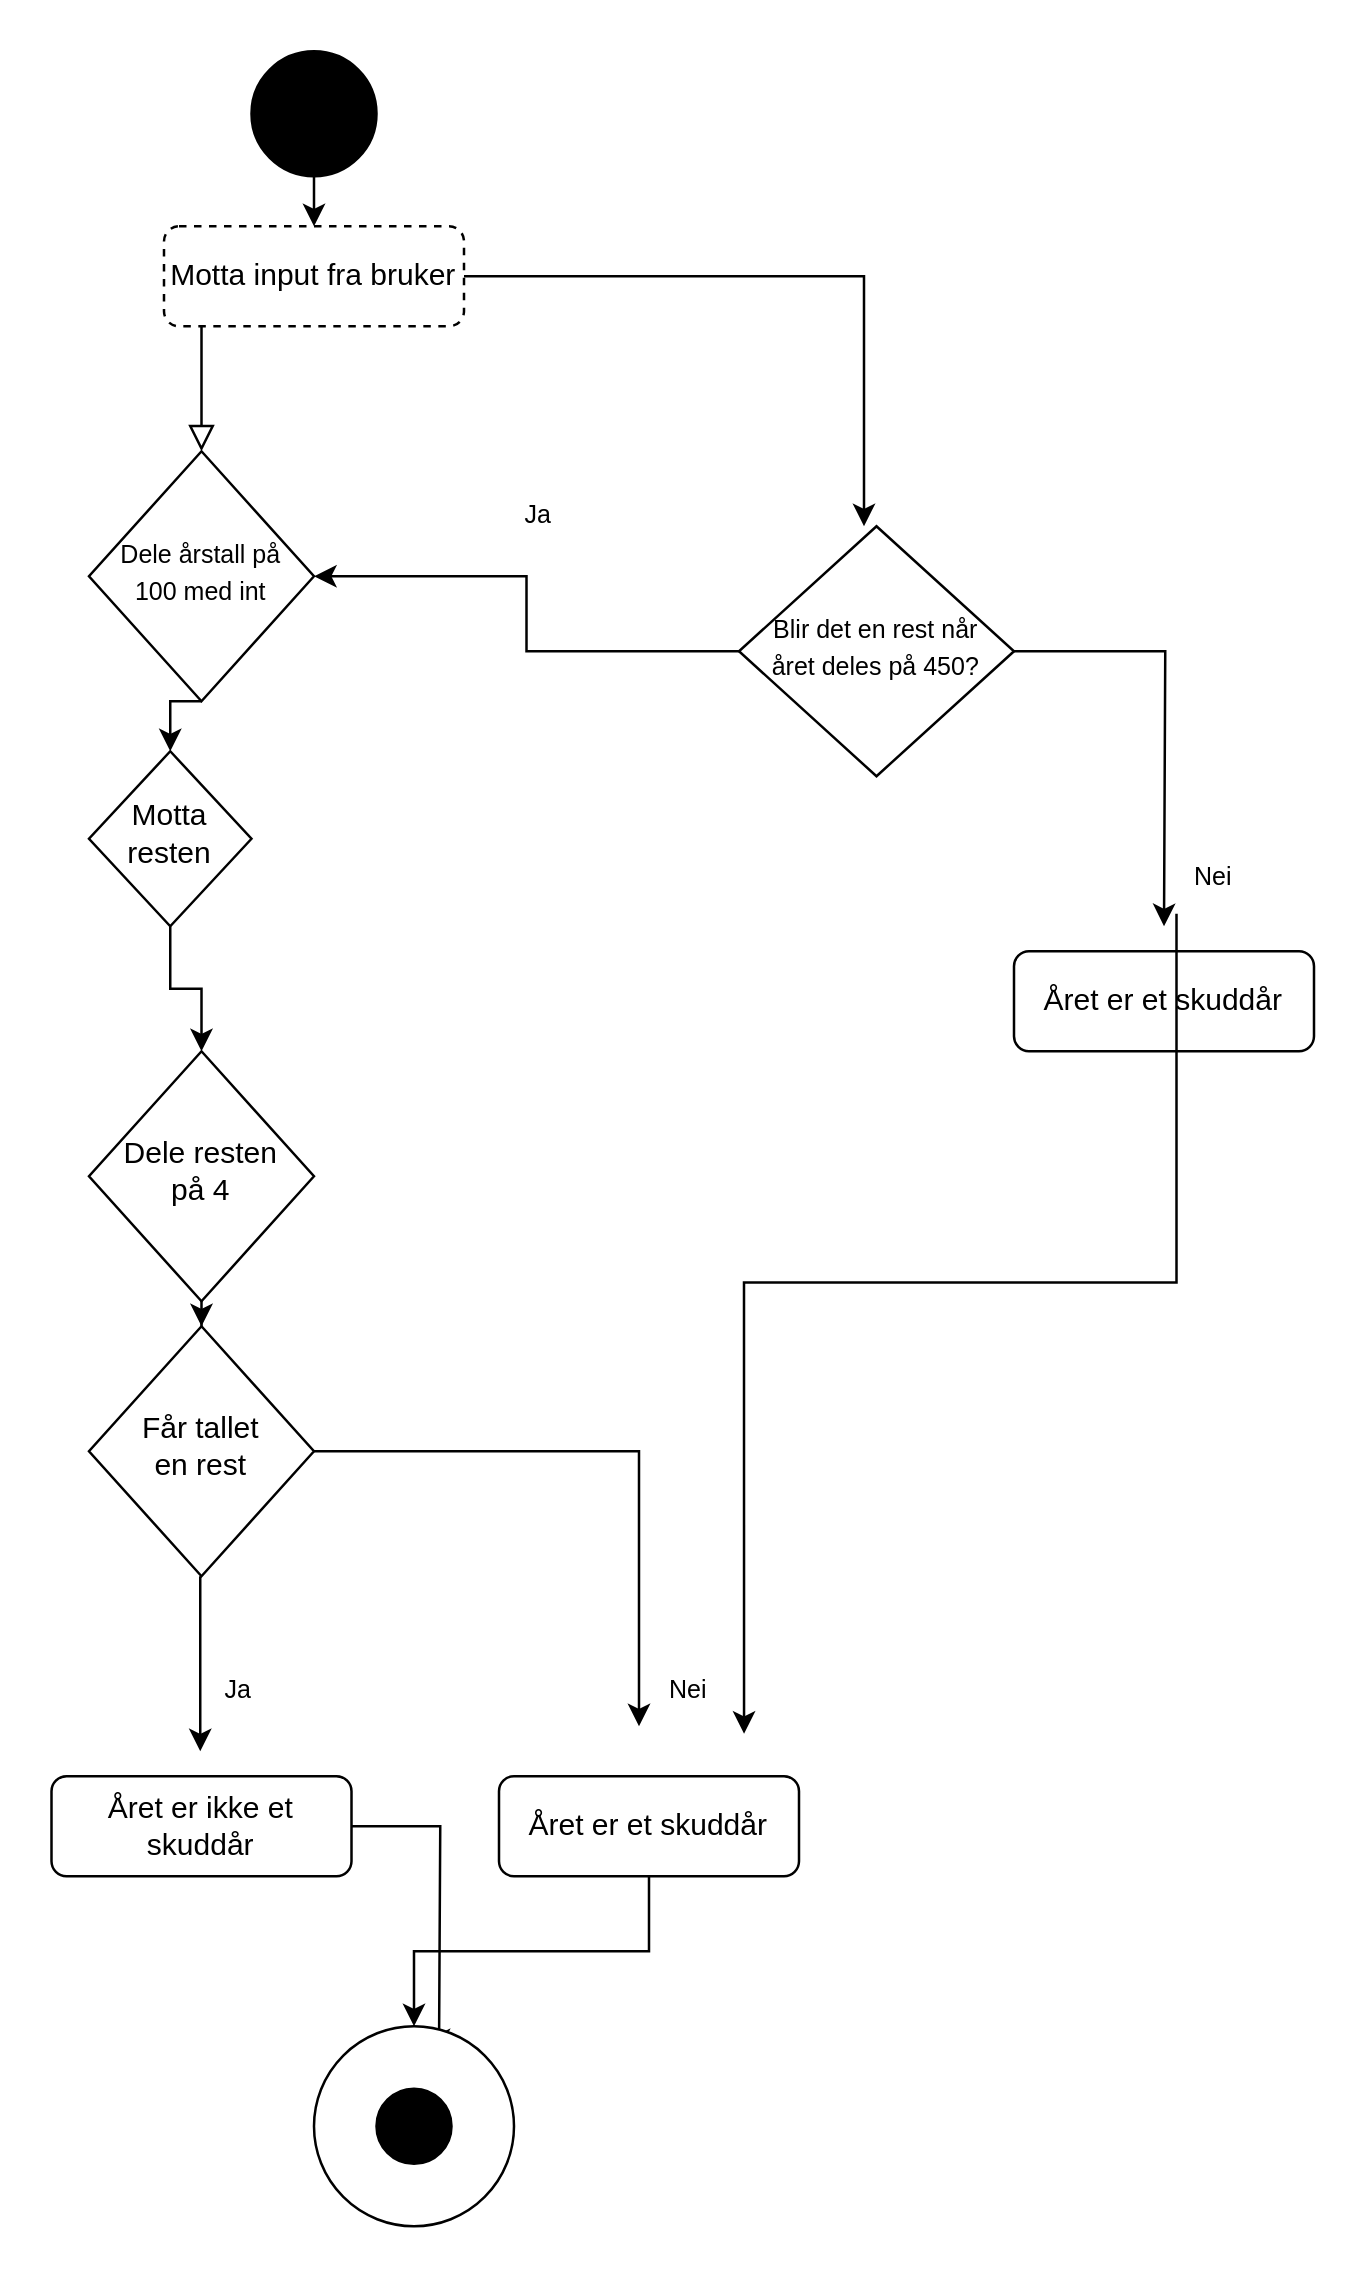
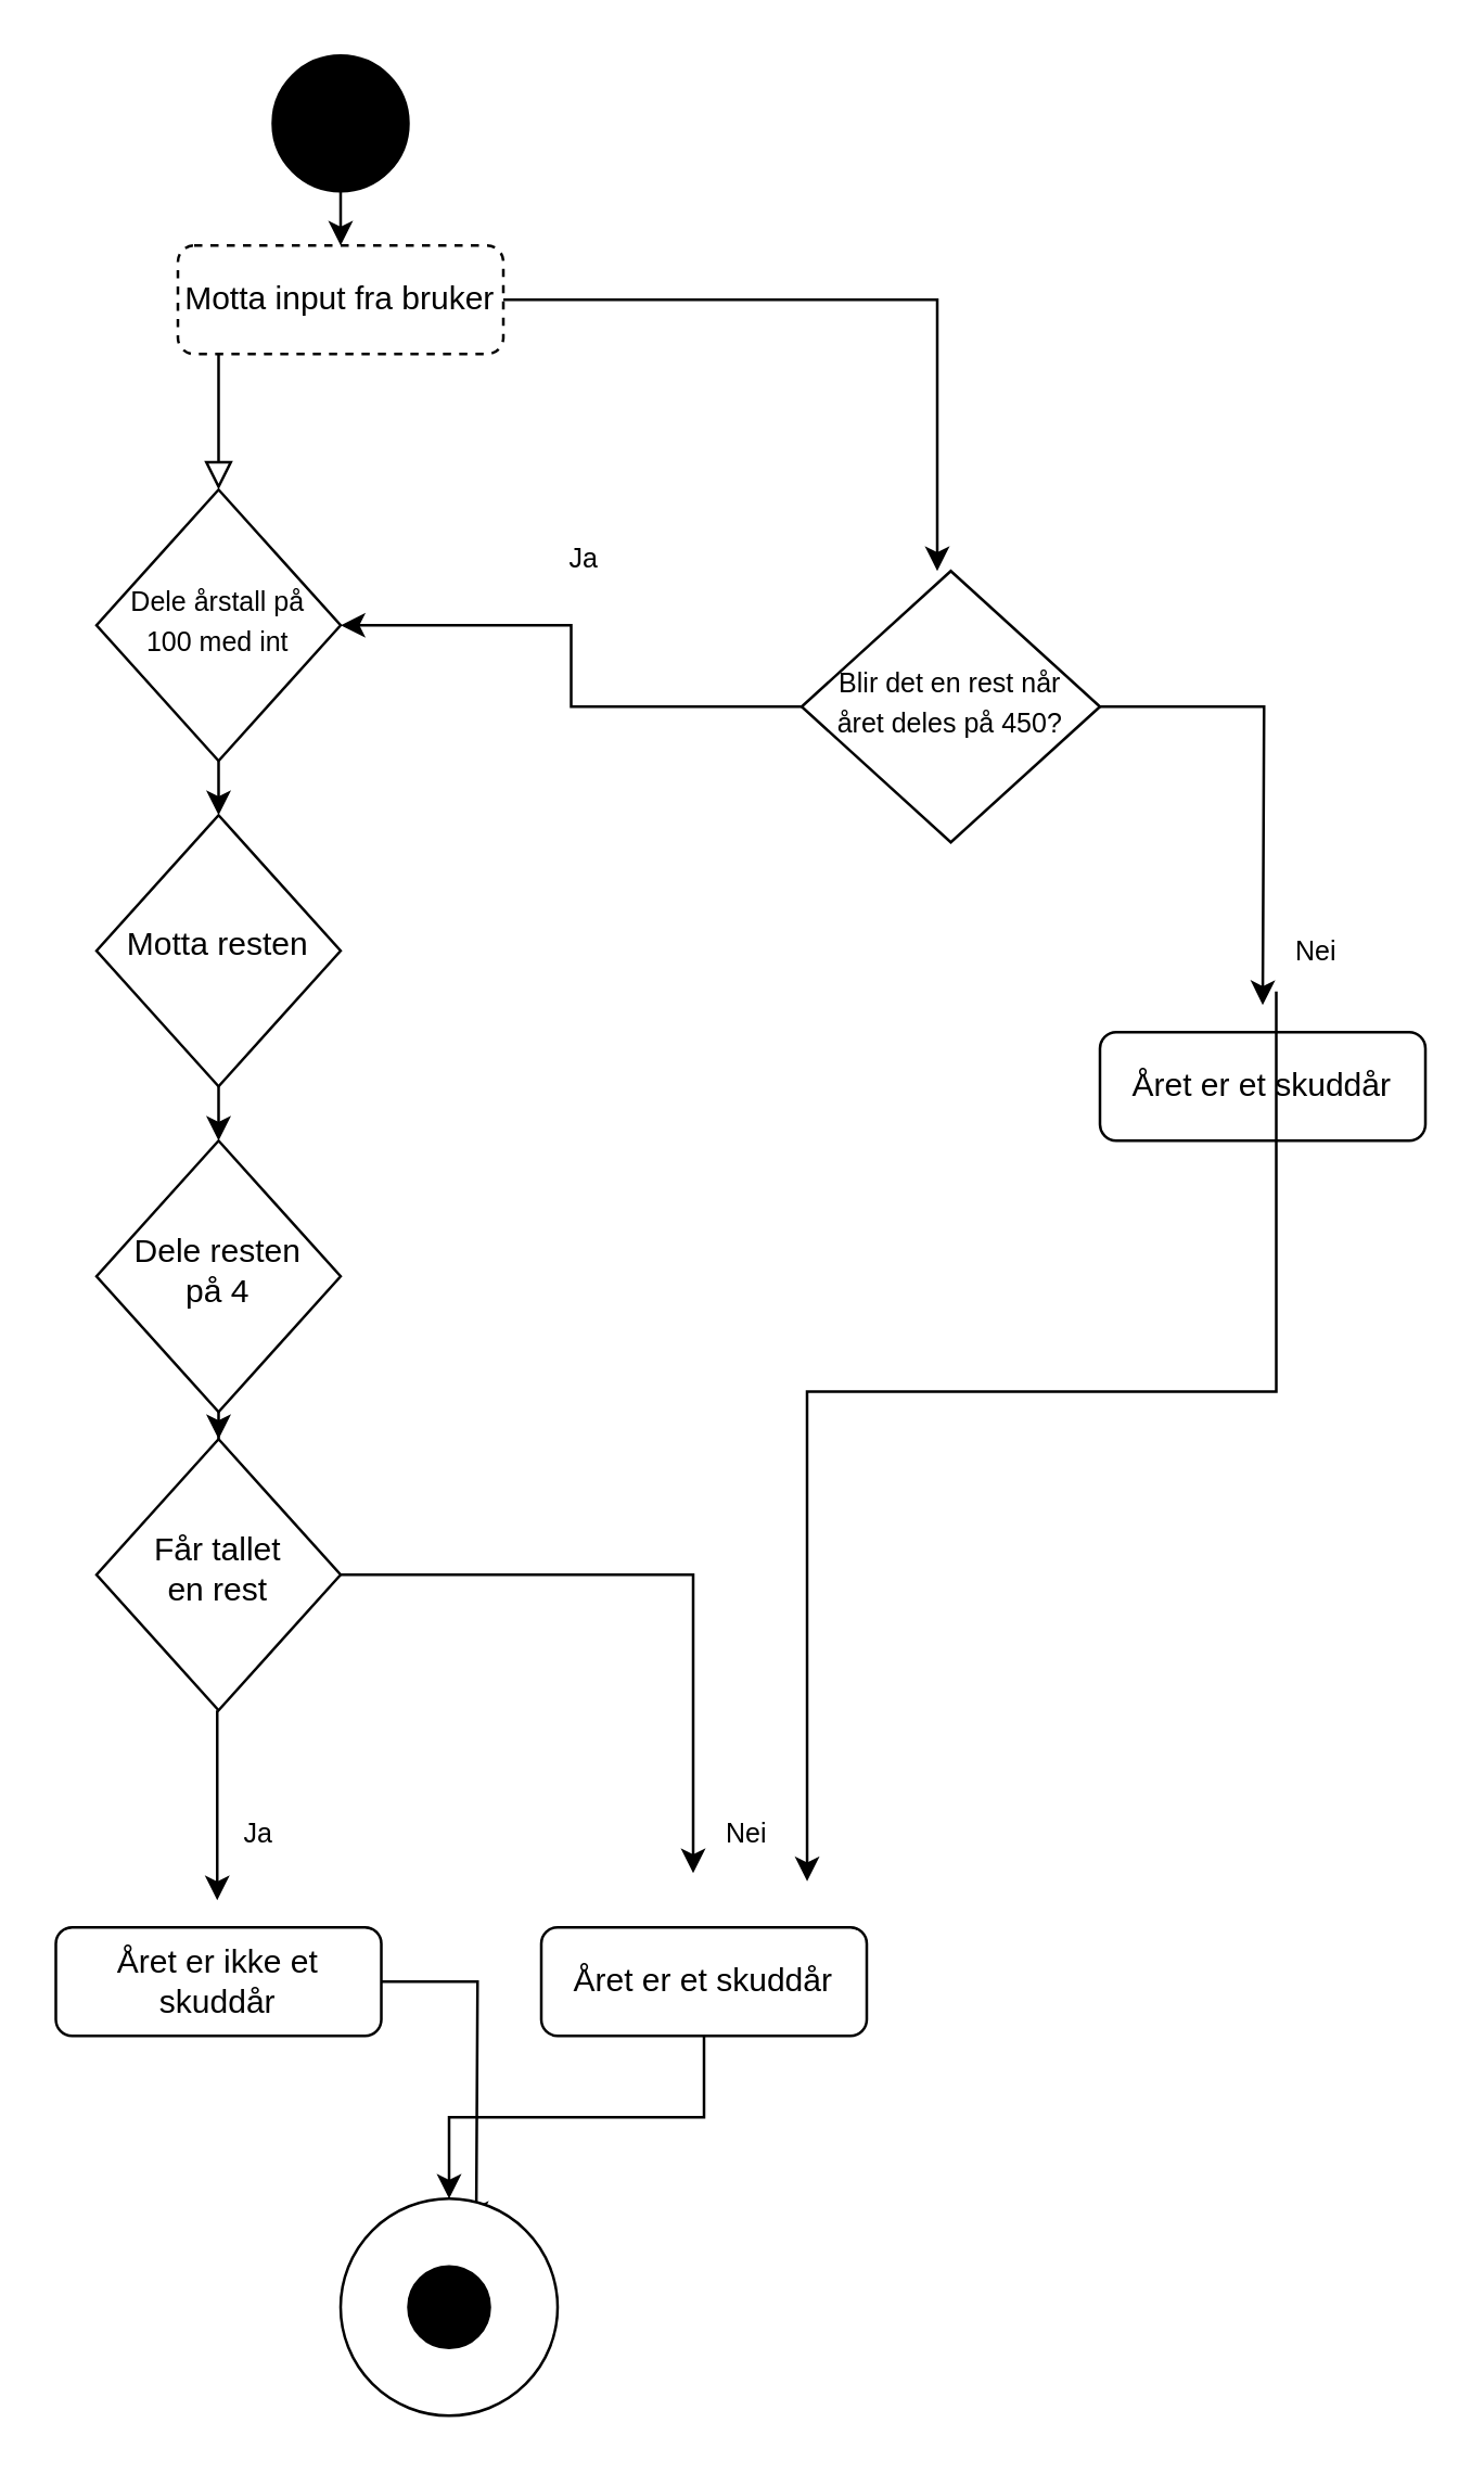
- <mxCell id="11" value="Motta resten" style="rhombus;whiteSpace=wrap;html=1;shadow=0;fontFamily=Helvetica;fontSize=12;align=center;strokeWidth=1;spacing=6;spacingTop=-4;direction=south;" vertex="1" parent="1"><mxGeometry x="35" y="300" width="65" height="70" as="geometry" /></mxCell>
+ <mxCell id="11" value="Motta resten" style="rhombus;whiteSpace=wrap;html=1;shadow=0;fontFamily=Helvetica;fontSize=12;align=center;strokeWidth=1;spacing=6;spacingTop=-4;direction=south;" vertex="1" parent="1"><mxGeometry x="35" y="300" width="90" height="100" as="geometry" /></mxCell>
